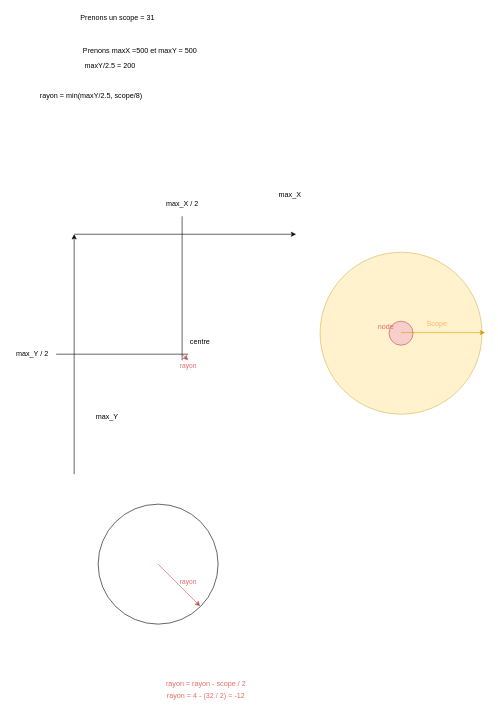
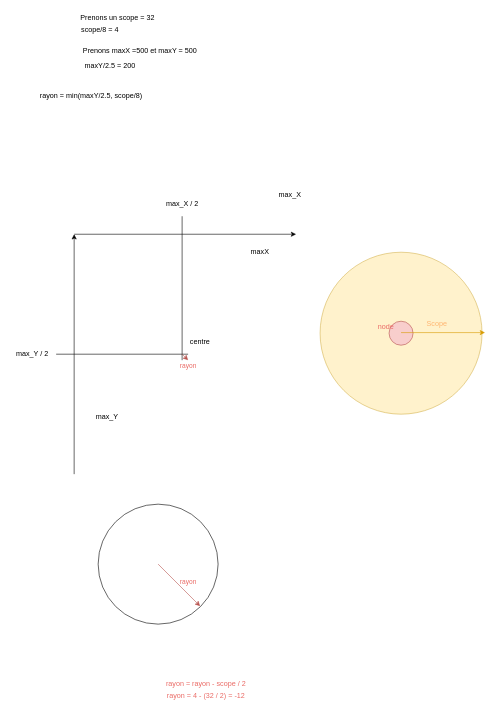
- <mxCell id="17" value="Prenons un scope = 31" style="text;html=1;strokeColor=none;fillColor=none;align=center;verticalAlign=middle;whiteSpace=wrap;rounded=0;" vertex="1" parent="1"><mxGeometry x="122.5" y="20" width="145" height="20" as="geometry" /></mxCell>
+ <mxCell id="17" value="Prenons un scope = 32" style="text;html=1;strokeColor=none;fillColor=none;align=center;verticalAlign=middle;whiteSpace=wrap;rounded=0;" vertex="1" parent="1"><mxGeometry x="122.5" y="20" width="145" height="20" as="geometry" /></mxCell>
+ <mxCell id="21" value="scope/8 = 4" style="text;html=1;resizable=0;points=[];autosize=1;align=left;verticalAlign=top;spacingTop=-4;" vertex="1" parent="1"><mxGeometry x="133" y="40" width="80" height="20" as="geometry" /></mxCell>
+ <mxCell id="16" value="maxX" style="text;html=1;strokeColor=none;fillColor=none;align=center;verticalAlign=middle;whiteSpace=wrap;rounded=0;fontColor=#000000;" parent="1" vertex="1"><mxGeometry x="413" y="410" width="40" height="20" as="geometry" /></mxCell>
